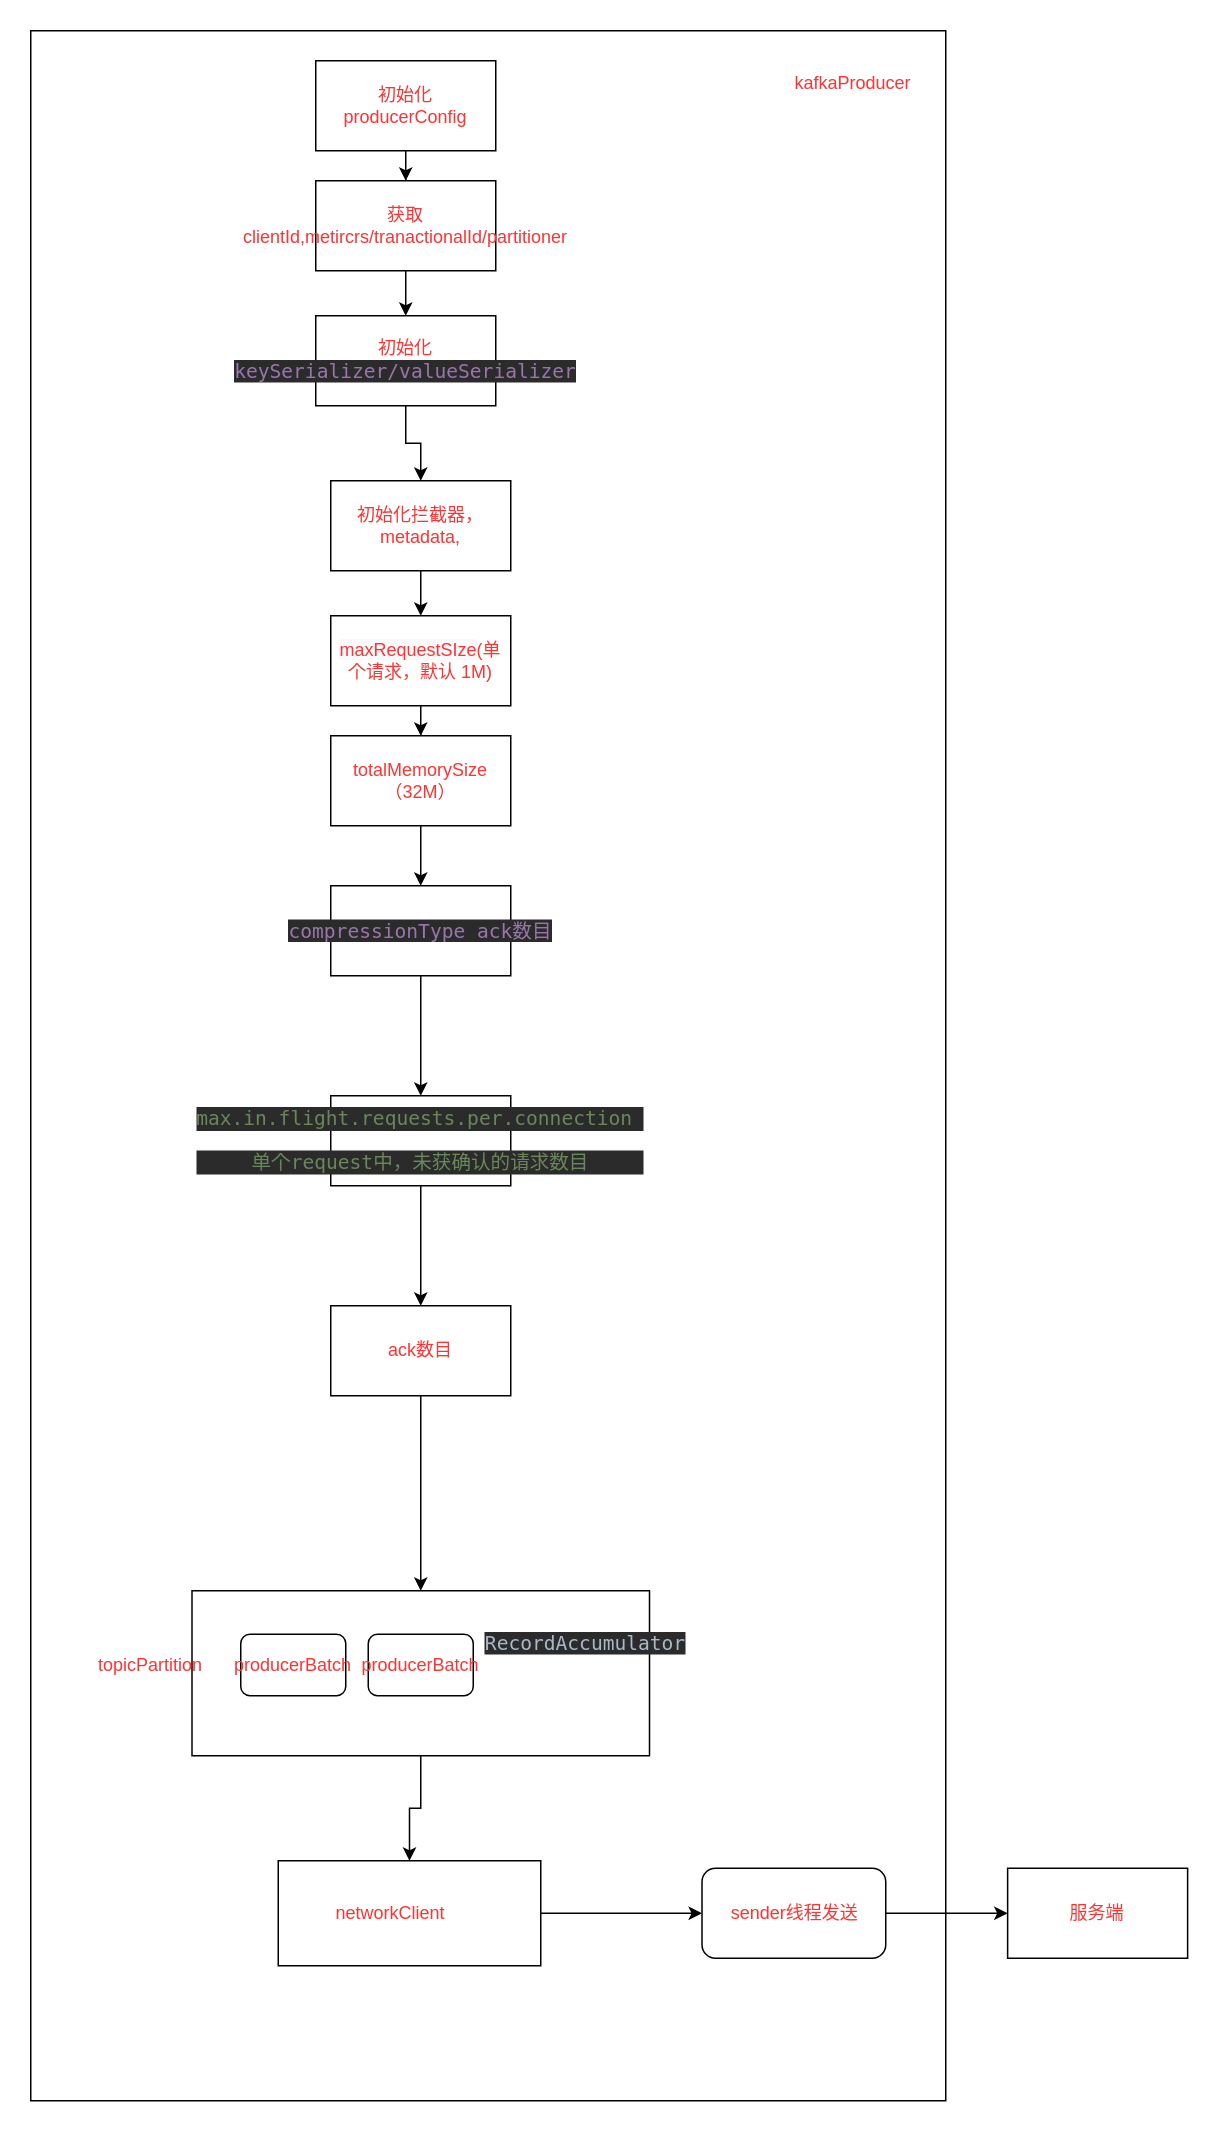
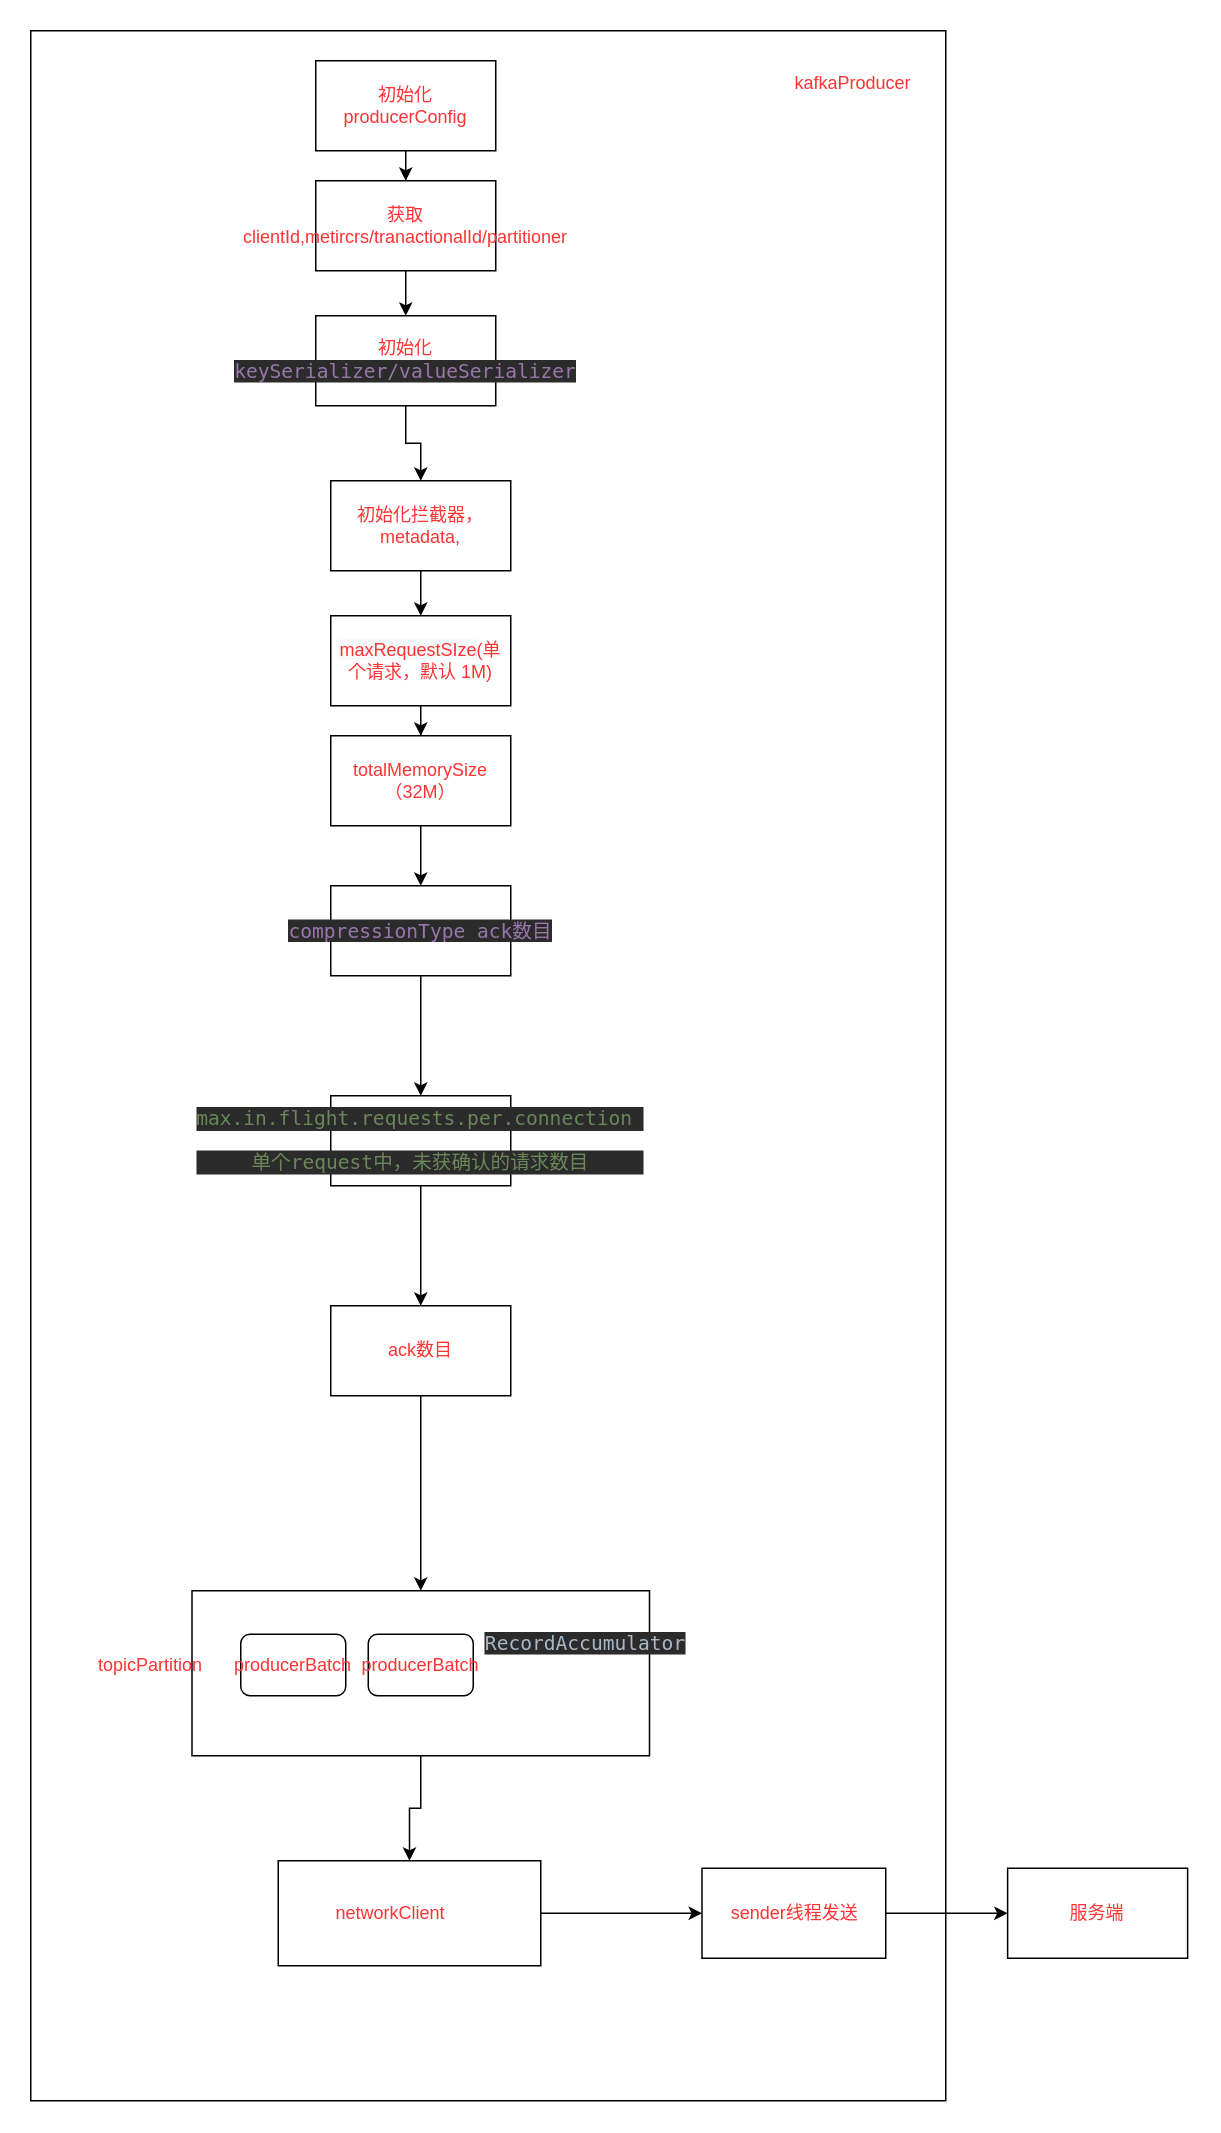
- <mxCell id="32" value="sender线程发送" style="whiteSpace=wrap;html=1;fontColor=#FF3333;rounded=1;" vertex="1" parent="1"><mxGeometry x="467.5" y="1245" width="122.5" height="60" as="geometry" /></mxCell>
+ <mxCell id="32" value="sender线程发送" style="whiteSpace=wrap;html=1;rounded=0;fontColor=#FF3333;" vertex="1" parent="1"><mxGeometry x="467.5" y="1245" width="122.5" height="60" as="geometry" /></mxCell>
